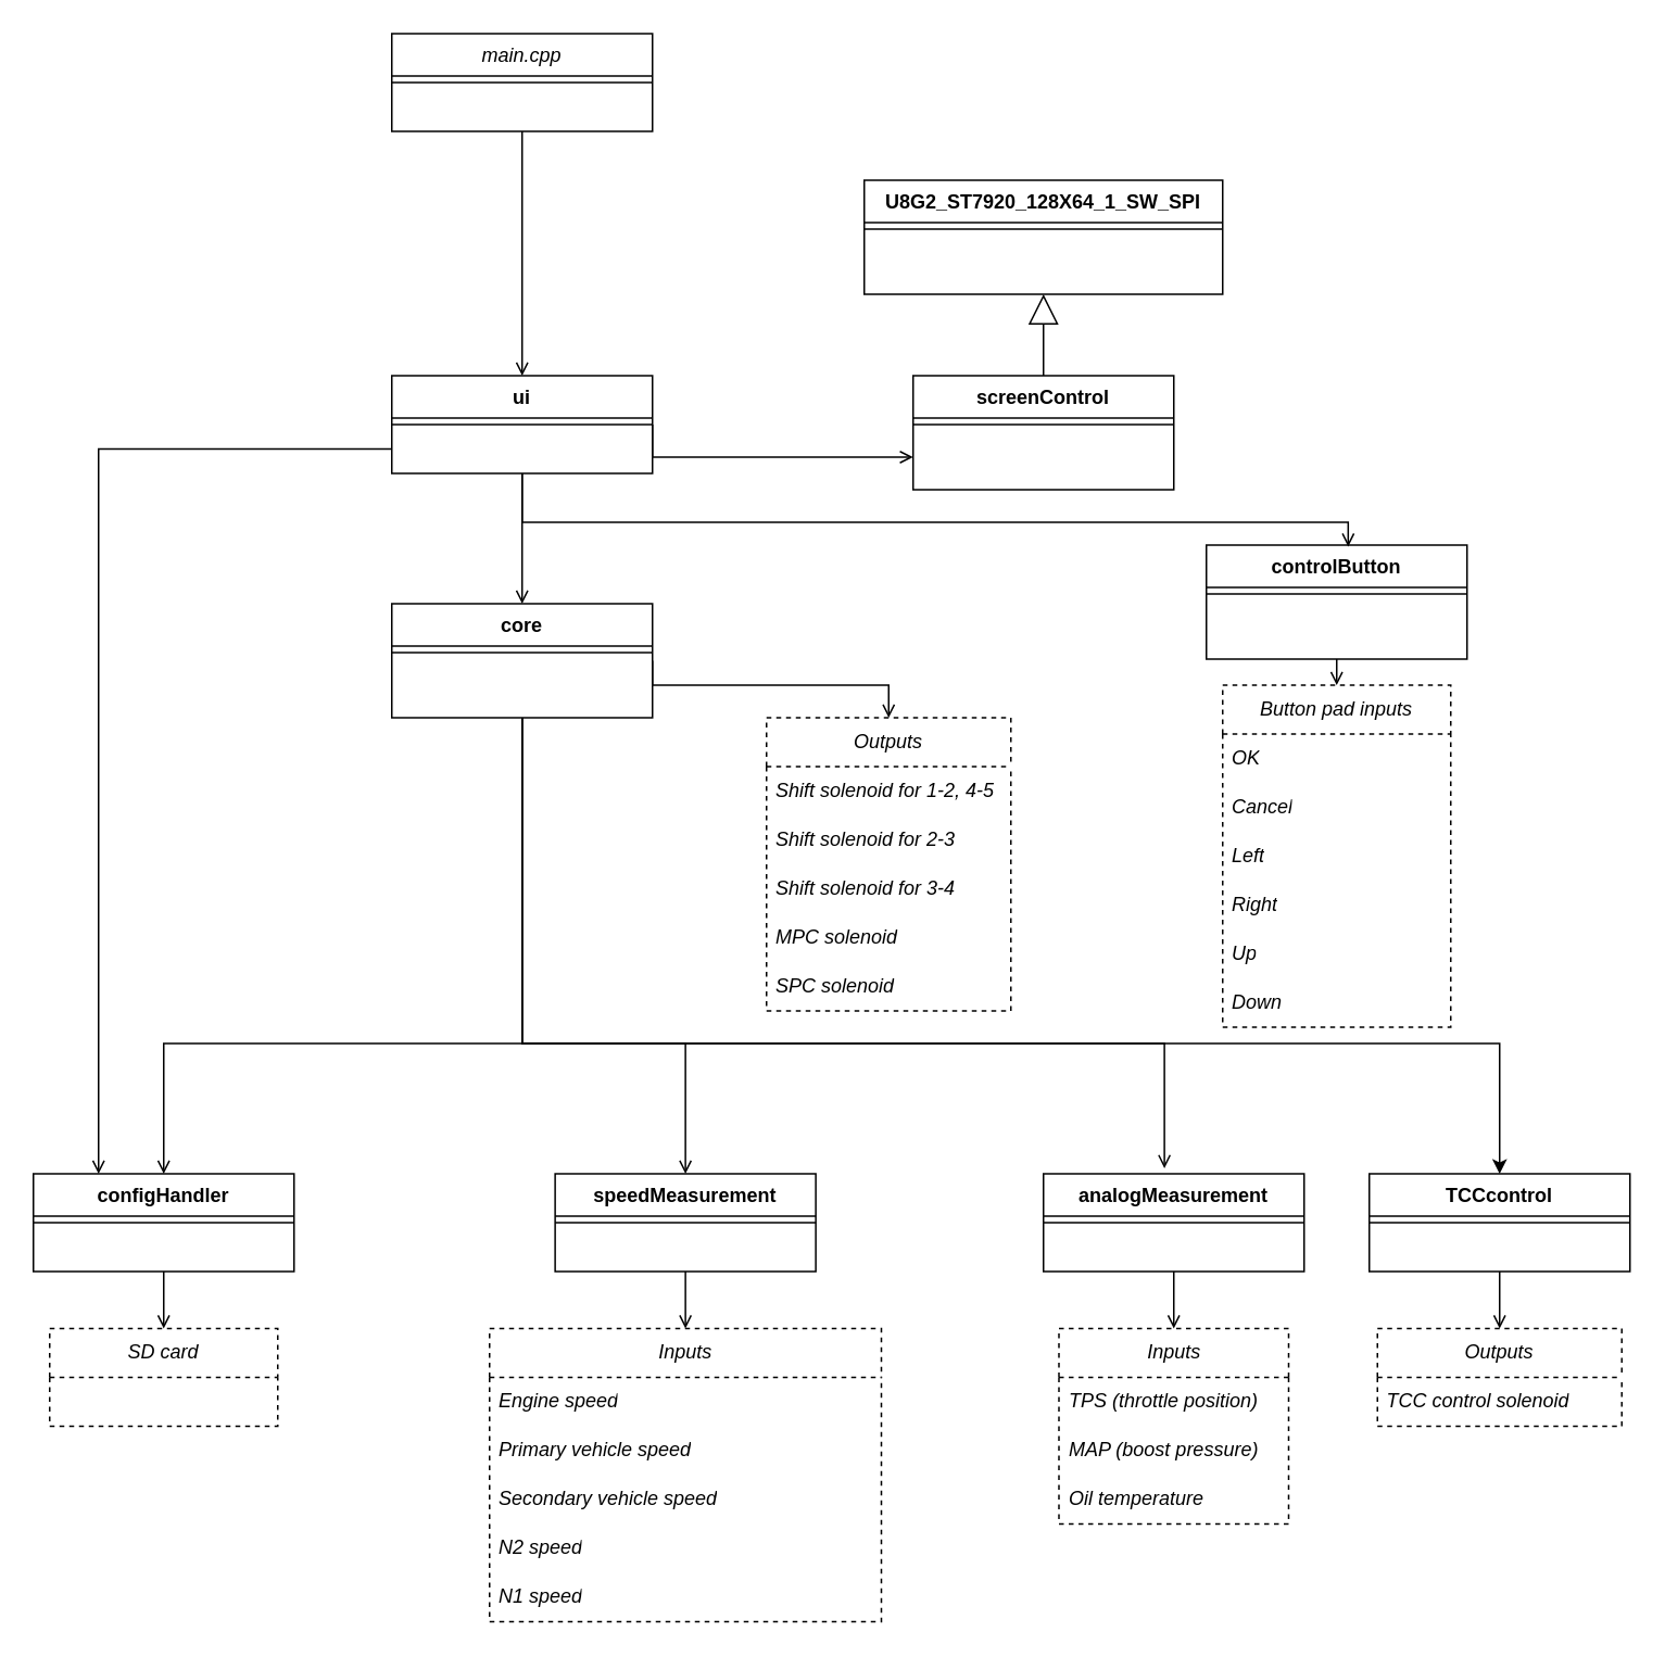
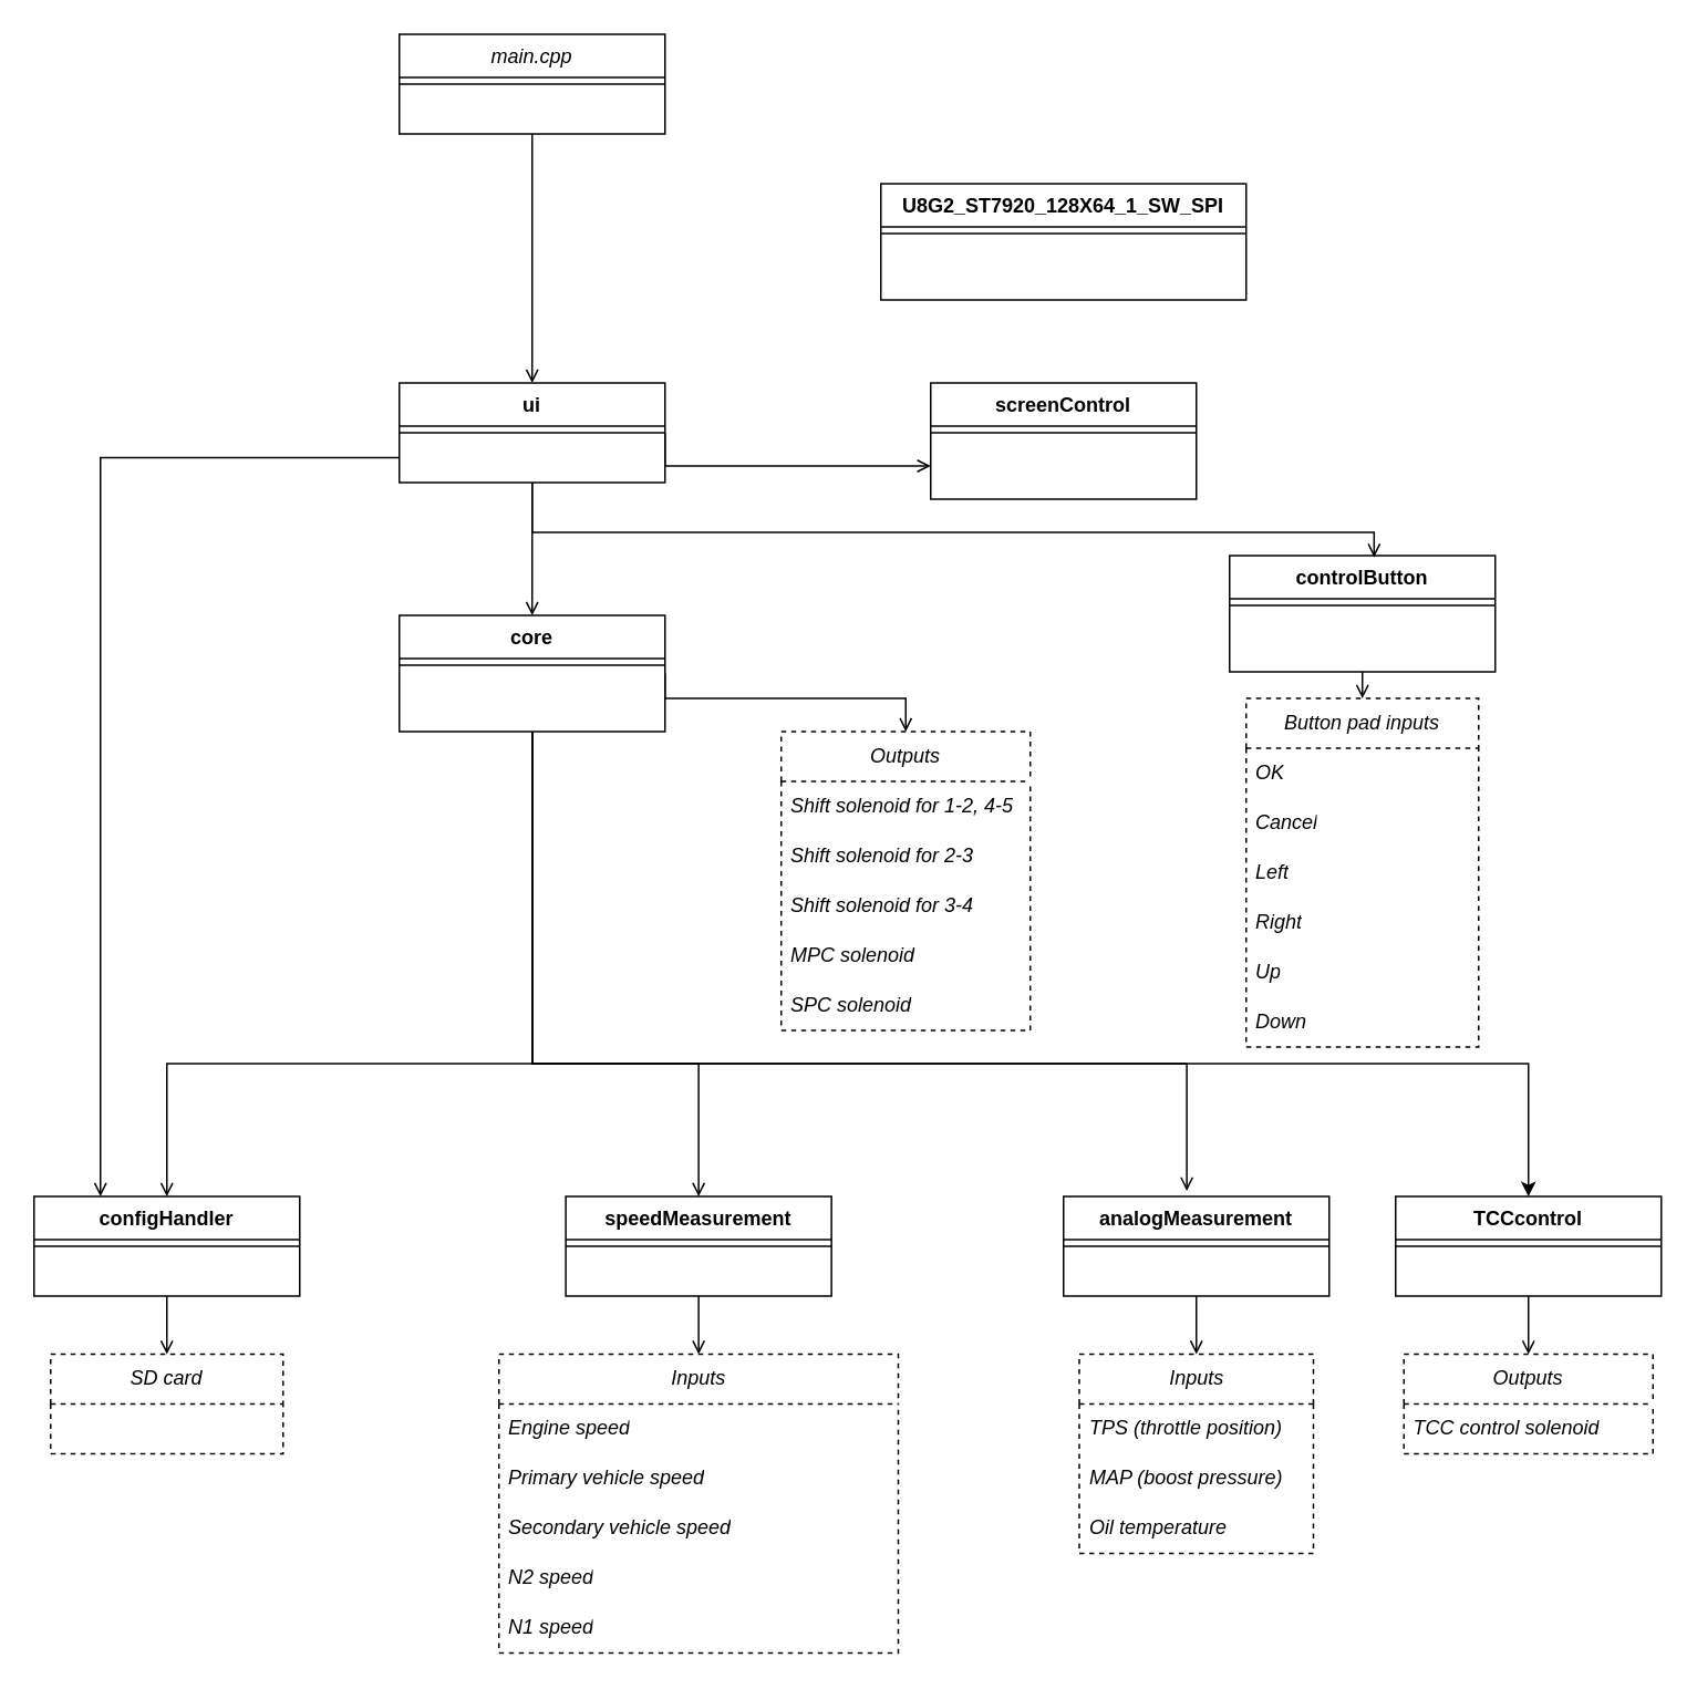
- <mxCell id="31" value="" style="endArrow=block;endSize=16;endFill=0;html=1;rounded=0;entryX=0.5;entryY=1;entryDx=0;entryDy=0;exitX=0.5;exitY=0;exitDx=0;exitDy=0;" edge="1" parent="1" source="23" target="28"><mxGeometry width="160" relative="1" as="geometry"><mxPoint x="480" y="190" as="sourcePoint" /><mxPoint x="640" y="190" as="targetPoint" /></mxGeometry></mxCell>
